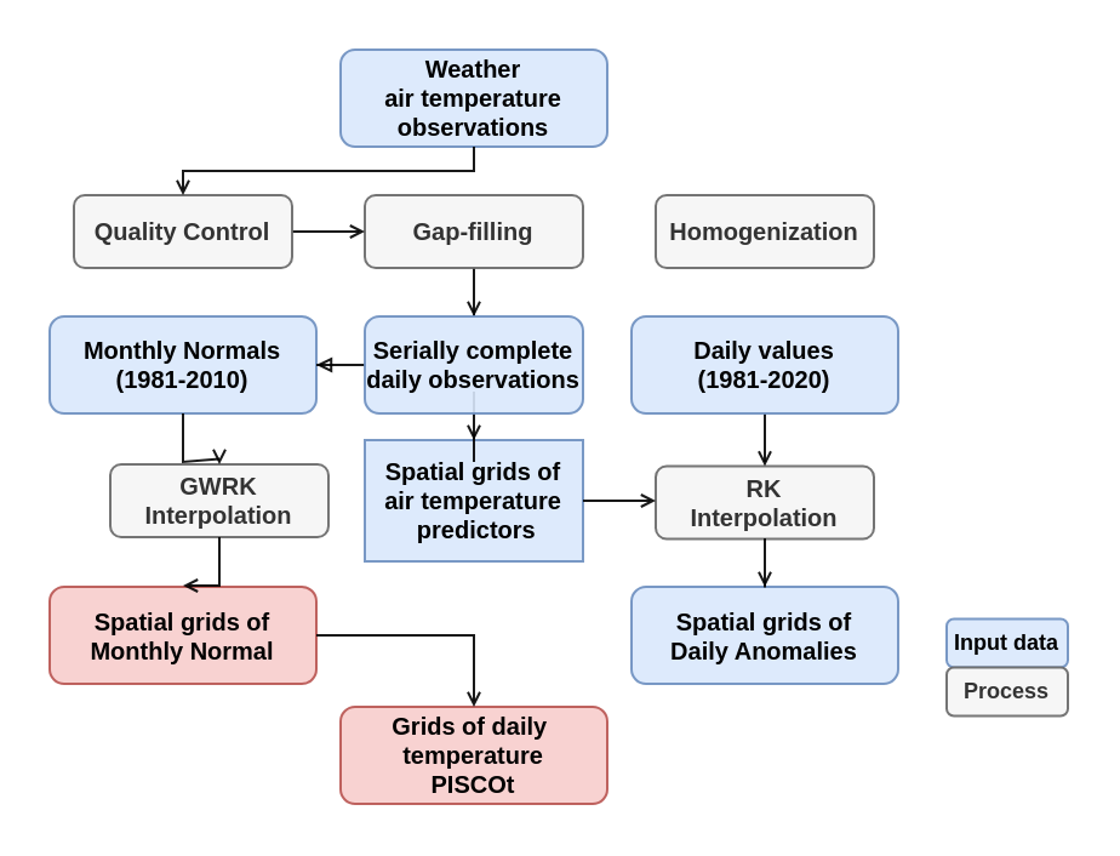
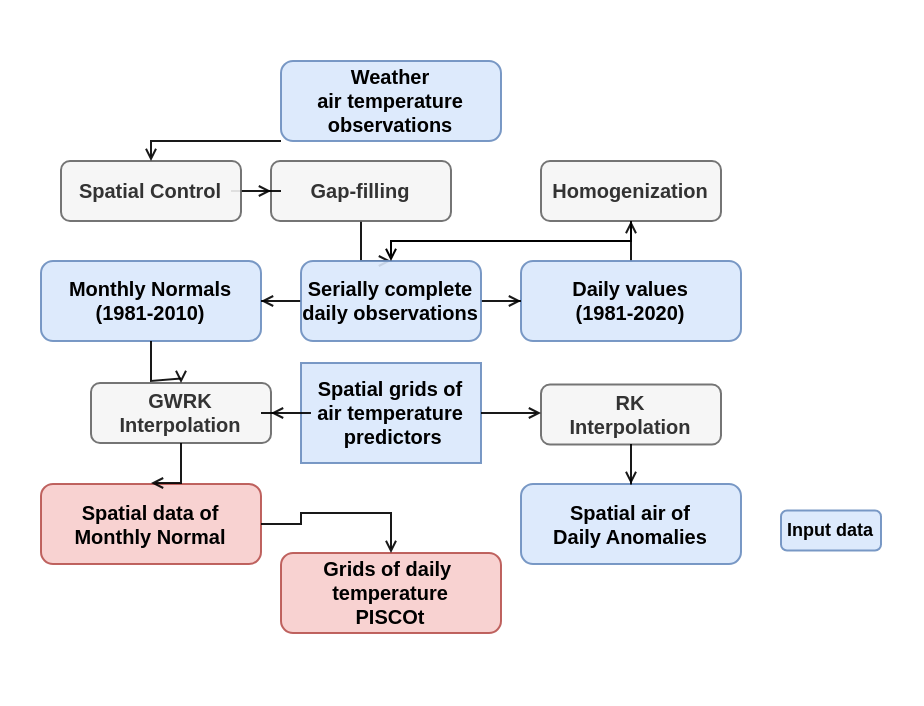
- <mxCell id="5" value="Weather &lt;br style=&quot;font-size: 10px;&quot;&gt;air temperature observations" style="rounded=1;whiteSpace=wrap;html=1;fontSize=10;fontFamily=Helvetica;fontStyle=1;opacity=90;fillColor=#dae8fc;strokeColor=#6c8ebf;" parent="2" vertex="1"><mxGeometry x="120" width="110" height="40" as="geometry" /></mxCell>
+ <mxCell id="5" value="Weather &lt;br style=&quot;font-size: 10px;&quot;&gt;air temperature observations" style="rounded=1;whiteSpace=wrap;html=1;fontSize=10;fontFamily=Helvetica;fontStyle=1;opacity=90;fillColor=#dae8fc;strokeColor=#6c8ebf;" parent="2" vertex="1"><mxGeometry x="120" y="10" width="110" height="40" as="geometry" /></mxCell>
- <mxCell id="21" value="Quality Control" style="rounded=1;whiteSpace=wrap;html=1;fontSize=10;fontFamily=Helvetica;fontStyle=1;opacity=90;fillColor=#f5f5f5;fontColor=#333333;strokeColor=#666666;" parent="2" vertex="1"><mxGeometry x="10" y="60" width="90" height="30" as="geometry" /></mxCell>
+ <mxCell id="21" value="Spatial Control" style="rounded=1;whiteSpace=wrap;html=1;fontSize=10;fontFamily=Helvetica;fontStyle=1;opacity=90;fillColor=#f5f5f5;fontColor=#333333;strokeColor=#666666;" parent="2" vertex="1"><mxGeometry x="10" y="60" width="90" height="30" as="geometry" /></mxCell>
- <mxCell id="19" value="Gap-filling" style="rounded=1;whiteSpace=wrap;html=1;fontSize=10;fontFamily=Helvetica;fontStyle=1;opacity=90;fillColor=#f5f5f5;fontColor=#333333;strokeColor=#666666;" parent="2" vertex="1"><mxGeometry x="130" y="60" width="90" height="30" as="geometry" /></mxCell>
+ <mxCell id="19" value="Gap-filling" style="rounded=1;whiteSpace=wrap;html=1;fontSize=10;fontFamily=Helvetica;fontStyle=1;opacity=90;fillColor=#f5f5f5;fontColor=#333333;strokeColor=#666666;" parent="2" vertex="1"><mxGeometry x="115" y="60" width="90" height="30" as="geometry" /></mxCell>
+ <mxCell id="30" style="edgeStyle=orthogonalEdgeStyle;rounded=0;orthogonalLoop=1;jettySize=auto;html=1;fontSize=10;endSize=4;endArrow=open;endFill=0;" edge="1" parent="2" source="17" target="29"><mxGeometry relative="1" as="geometry"><Array as="points"><mxPoint x="295" y="100" /><mxPoint x="175" y="100" /></Array></mxGeometry></mxCell>
- <mxCell id="28" value="" style="edgeStyle=orthogonalEdgeStyle;rounded=0;orthogonalLoop=1;jettySize=auto;html=1;fontSize=10;endArrow=block;endFill=0;endSize=4;opacity=90;" edge="1" parent="2" source="29" target="6"><mxGeometry relative="1" as="geometry" /></mxCell>
+ <mxCell id="28" value="" style="edgeStyle=orthogonalEdgeStyle;rounded=0;orthogonalLoop=1;jettySize=auto;html=1;fontSize=10;endArrow=open;endFill=0;endSize=4;opacity=90;" edge="1" parent="2" source="29" target="6"><mxGeometry relative="1" as="geometry" /></mxCell>
- <mxCell id="23" style="edgeStyle=orthogonalEdgeStyle;rounded=0;jumpStyle=gap;orthogonalLoop=1;jettySize=auto;html=1;entryX=0.5;entryY=0;entryDx=0;entryDy=0;endArrow=open;endFill=0;endSize=4;opacity=90;fontSize=10;" parent="2" source="24" target="11" edge="1"><mxGeometry x="-10" y="-15.25" as="geometry" /></mxCell>
+ <mxCell id="23" style="edgeStyle=orthogonalEdgeStyle;rounded=0;jumpStyle=gap;orthogonalLoop=1;jettySize=auto;html=1;endArrow=open;endFill=0;endSize=4;opacity=90;fontSize=10;" parent="2" source="24" target="17" edge="1"><mxGeometry x="-10" y="-15.25" as="geometry" /></mxCell>
- <mxCell id="27" style="edgeStyle=orthogonalEdgeStyle;rounded=0;orthogonalLoop=1;jettySize=auto;html=1;fontSize=10;endArrow=open;endFill=0;endSize=4;opacity=90;" edge="1" parent="2" source="29" target="7"><mxGeometry relative="1" as="geometry" /></mxCell>
+ <mxCell id="27" style="edgeStyle=orthogonalEdgeStyle;rounded=0;orthogonalLoop=1;jettySize=auto;html=1;entryX=0;entryY=0.5;entryDx=0;entryDy=0;fontSize=10;endArrow=open;endFill=0;endSize=4;opacity=90;" edge="1" parent="2" source="29" target="24"><mxGeometry relative="1" as="geometry" /></mxCell>
+ <mxCell id="10" style="edgeStyle=orthogonalEdgeStyle;rounded=0;jumpStyle=gap;orthogonalLoop=1;jettySize=auto;html=1;entryX=1;entryY=0.5;entryDx=0;entryDy=0;endSize=4;opacity=90;fontSize=10;endArrow=open;endFill=0;" parent="2" source="7" target="8" edge="1"><mxGeometry x="-10" y="-15.25" as="geometry" /></mxCell>
- <mxCell id="13" value="Spatial grids of&lt;br style=&quot;font-size: 10px;&quot;&gt;Monthly Normal" style="rounded=1;whiteSpace=wrap;html=1;fontSize=10;fontFamily=Helvetica;fontStyle=1;opacity=90;fillColor=#f8cecc;strokeColor=#b85450;" parent="2" vertex="1"><mxGeometry y="221.5" width="110" height="40" as="geometry" /></mxCell>
+ <mxCell id="13" value="Spatial data of&lt;br style=&quot;font-size: 10px;&quot;&gt;Monthly Normal" style="rounded=1;whiteSpace=wrap;html=1;fontSize=10;fontFamily=Helvetica;fontStyle=1;opacity=90;fillColor=#f8cecc;strokeColor=#b85450;" parent="2" vertex="1"><mxGeometry y="221.5" width="110" height="40" as="geometry" /></mxCell>
- <mxCell id="25" value="Spatial grids of&lt;br style=&quot;font-size: 10px&quot;&gt;Daily Anomalies" style="rounded=1;whiteSpace=wrap;html=1;fontSize=10;fontFamily=Helvetica;fontStyle=1;opacity=90;fillColor=#dae8fc;strokeColor=#6c8ebf;" parent="2" vertex="1"><mxGeometry x="240" y="221.5" width="110" height="40" as="geometry" /></mxCell>
+ <mxCell id="25" value="Spatial air of&lt;br style=&quot;font-size: 10px&quot;&gt;Daily Anomalies" style="rounded=1;whiteSpace=wrap;html=1;fontSize=10;fontFamily=Helvetica;fontStyle=1;opacity=90;fillColor=#dae8fc;strokeColor=#6c8ebf;" parent="2" vertex="1"><mxGeometry x="240" y="221.5" width="110" height="40" as="geometry" /></mxCell>
- <mxCell id="4" value="Process" style="rounded=1;whiteSpace=wrap;html=1;opacity=90;fontSize=9;fontStyle=1;fillColor=#f5f5f5;fontColor=#333333;strokeColor=#666666;" parent="2" vertex="1"><mxGeometry x="370" y="254.75" width="50" height="20" as="geometry" /></mxCell>
- <mxCell id="15" value="Grids of daily&amp;nbsp;&lt;br style=&quot;font-size: 10px&quot;&gt;temperature&lt;br style=&quot;font-size: 10px;&quot;&gt;PISCOt" style="rounded=1;whiteSpace=wrap;html=1;fontSize=10;fontFamily=Helvetica;fontStyle=1;opacity=90;fillColor=#f8cecc;strokeColor=#b85450;" parent="2" vertex="1"><mxGeometry x="120" y="271" width="110" height="40" as="geometry" /></mxCell>
+ <mxCell id="15" value="Grids of daily&amp;nbsp;&lt;br style=&quot;font-size: 10px&quot;&gt;temperature&lt;br style=&quot;font-size: 10px;&quot;&gt;PISCOt" style="rounded=1;whiteSpace=wrap;html=1;fontSize=10;fontFamily=Helvetica;fontStyle=1;opacity=90;fillColor=#f8cecc;strokeColor=#b85450;" parent="2" vertex="1"><mxGeometry x="120" y="256" width="110" height="40" as="geometry" /></mxCell>
